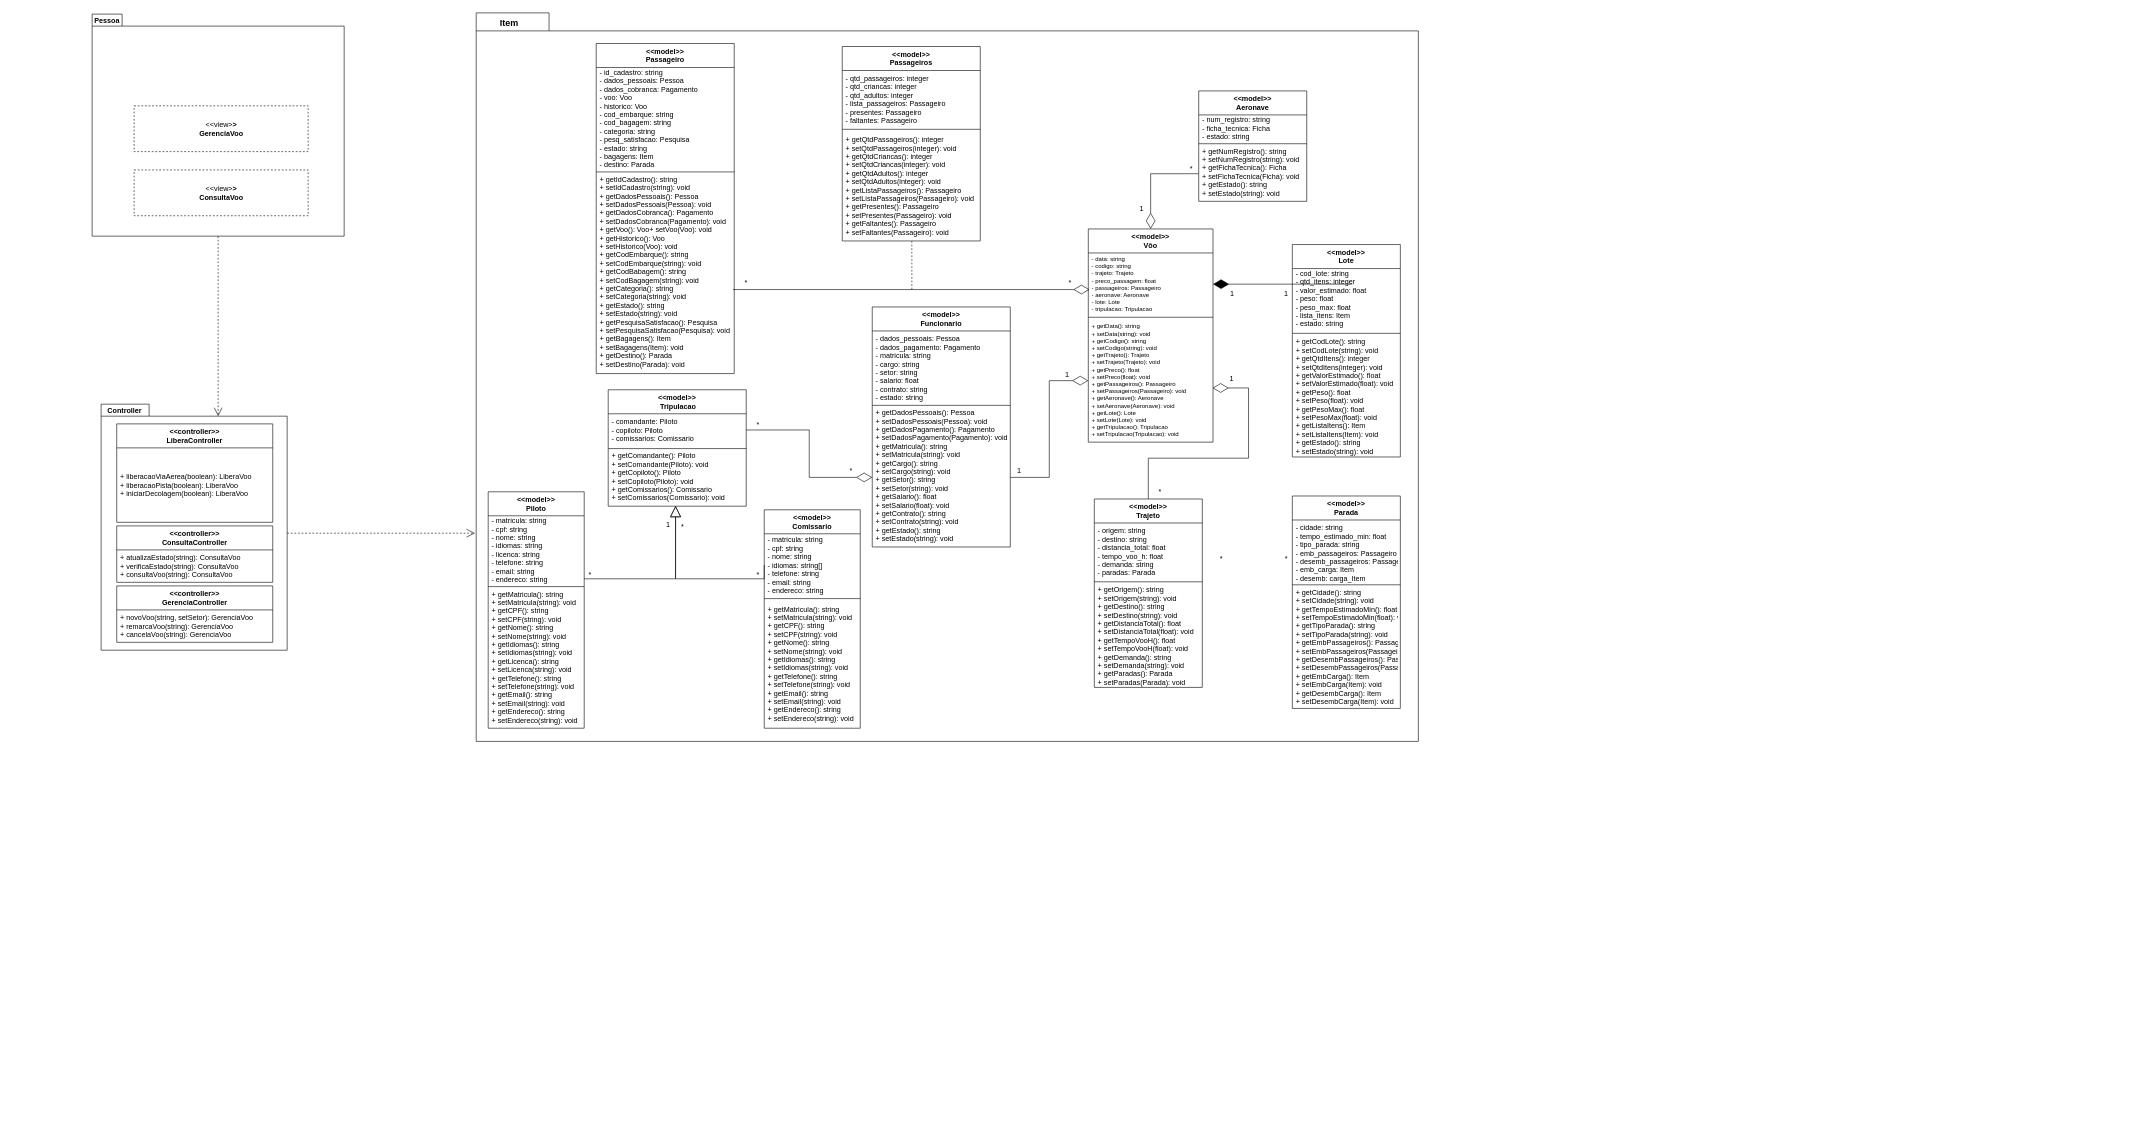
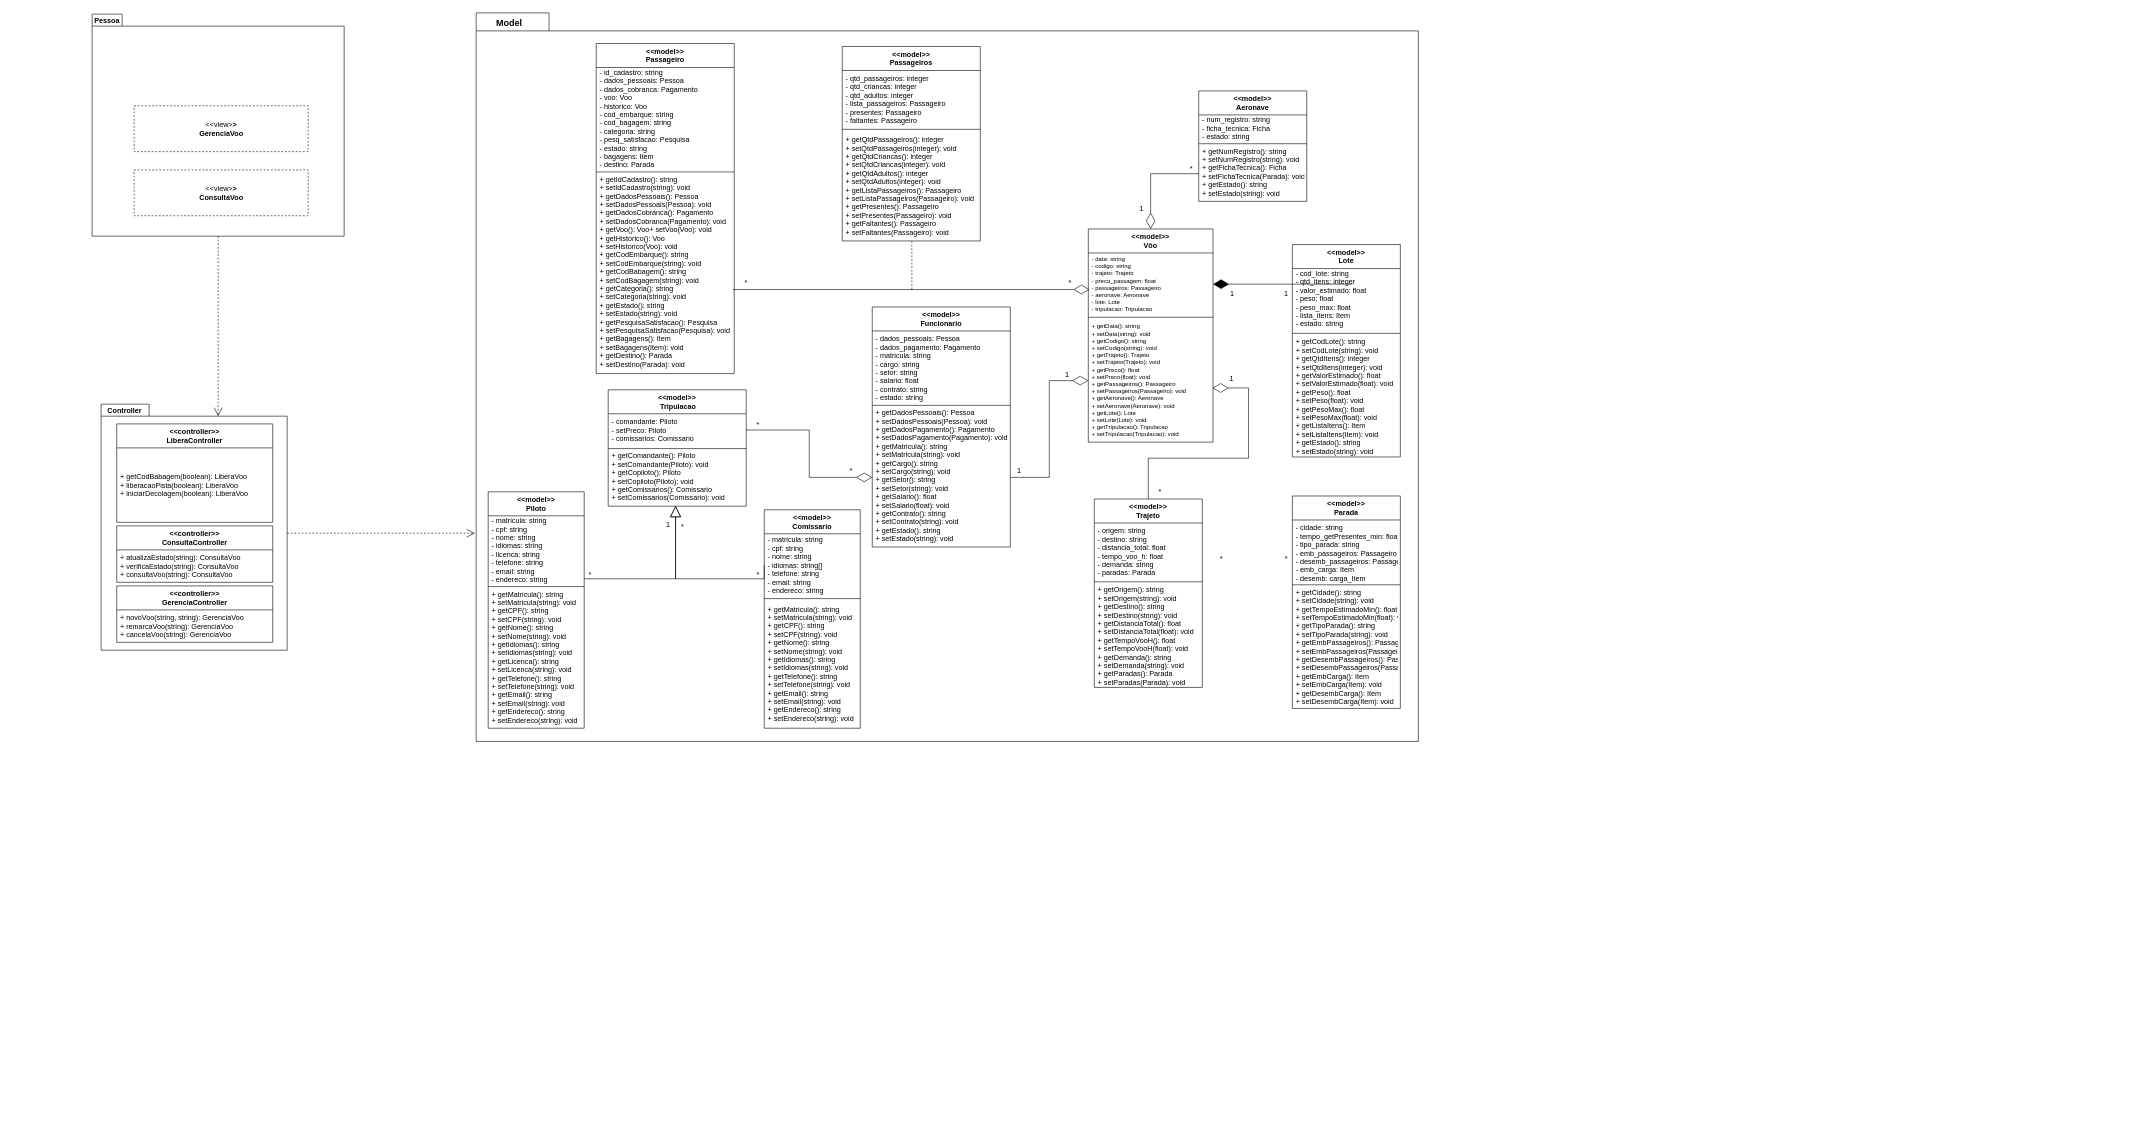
- <mxCell id="6" value="Item" style="text;align=center;fontStyle=1;verticalAlign=middle;spacingLeft=3;spacingRight=3;strokeColor=none;rotatable=0;points=[[0,0.5],[1,0.5]];portConstraint=eastwest;labelBorderColor=none;fontSize=15;startSize=40;" vertex="1" parent="4"><mxGeometry y="2" width="190" height="26" as="geometry" /></mxCell>
+ <mxCell id="6" value="Model" style="text;align=center;fontStyle=1;verticalAlign=middle;spacingLeft=3;spacingRight=3;strokeColor=none;rotatable=0;points=[[0,0.5],[1,0.5]];portConstraint=eastwest;labelBorderColor=none;fontSize=15;startSize=40;" vertex="1" parent="4"><mxGeometry y="2" width="190" height="26" as="geometry" /></mxCell>
- <mxCell id="27" value="+ getNumRegistro(): string&#10;+ setNumRegistro(string): void&#10;+ getFichaTecnica(): Ficha &#10;+ setFichaTecnica(Ficha): void &#10;+ getEstado(): string &#10;+ setEstado(string): void &#10;&#10;" style="text;strokeColor=none;fillColor=none;align=left;verticalAlign=middle;spacingLeft=4;spacingRight=4;overflow=hidden;rotatable=0;points=[[0,0.5],[1,0.5]];portConstraint=eastwest;" vertex="1" parent="24"><mxGeometry y="92" width="180" height="92" as="geometry" /></mxCell>
+ <mxCell id="27" value="+ getNumRegistro(): string&#10;+ setNumRegistro(string): void&#10;+ getFichaTecnica(): Ficha &#10;+ setFichaTecnica(Parada): void &#10;+ getEstado(): string &#10;+ setEstado(string): void &#10;&#10;" style="text;strokeColor=none;fillColor=none;align=left;verticalAlign=middle;spacingLeft=4;spacingRight=4;overflow=hidden;rotatable=0;points=[[0,0.5],[1,0.5]];portConstraint=eastwest;" vertex="1" parent="24"><mxGeometry y="92" width="180" height="92" as="geometry" /></mxCell>
- <mxCell id="37" value="- comandante: Piloto&#10;- copiloto: Piloto&#10;- comissarios: Comissario" style="text;strokeColor=none;fillColor=none;align=left;verticalAlign=top;spacingLeft=4;spacingRight=4;overflow=hidden;rotatable=0;points=[[0,0.5],[1,0.5]];portConstraint=eastwest;" vertex="1" parent="36"><mxGeometry y="40" width="230" height="54" as="geometry" /></mxCell>
+ <mxCell id="37" value="- comandante: Piloto&#10;- setPreco: Piloto&#10;- comissarios: Comissario" style="text;strokeColor=none;fillColor=none;align=left;verticalAlign=top;spacingLeft=4;spacingRight=4;overflow=hidden;rotatable=0;points=[[0,0.5],[1,0.5]];portConstraint=eastwest;" vertex="1" parent="36"><mxGeometry y="40" width="230" height="54" as="geometry" /></mxCell>
- <mxCell id="85" value="+ liberacaoViaAerea(boolean): LiberaVoo &#10;+ liberacaoPista(boolean): LiberaVoo &#10;+ iniciarDecolagem(boolean): LiberaVoo " style="text;strokeColor=none;fillColor=none;align=left;verticalAlign=middle;spacingLeft=4;spacingRight=4;overflow=hidden;rotatable=0;points=[[0,0.5],[1,0.5]];portConstraint=eastwest;" vertex="1" parent="84"><mxGeometry y="40" width="260" height="124" as="geometry" /></mxCell>
+ <mxCell id="85" value="+ getCodBabagem(boolean): LiberaVoo &#10;+ liberacaoPista(boolean): LiberaVoo &#10;+ iniciarDecolagem(boolean): LiberaVoo " style="text;strokeColor=none;fillColor=none;align=left;verticalAlign=middle;spacingLeft=4;spacingRight=4;overflow=hidden;rotatable=0;points=[[0,0.5],[1,0.5]];portConstraint=eastwest;" vertex="1" parent="84"><mxGeometry y="40" width="260" height="124" as="geometry" /></mxCell>
- <mxCell id="41" value="- cidade: string&#10;- tempo_estimado_min: float&#10;- tipo_parada: string&#10;- emb_passageiros: Passageiro&#10;- desemb_passageiros: Passageiro&#10;- emb_carga: Item&#10;- desemb: carga_Item&#10;&#10;" style="text;strokeColor=none;fillColor=none;align=left;verticalAlign=top;spacingLeft=4;spacingRight=4;overflow=hidden;rotatable=0;points=[[0,0.5],[1,0.5]];portConstraint=eastwest;" vertex="1" parent="40"><mxGeometry y="40" width="180" height="104" as="geometry" /></mxCell>
+ <mxCell id="41" value="- cidade: string&#10;- tempo_getPresentes_min: float&#10;- tipo_parada: string&#10;- emb_passageiros: Passageiro&#10;- desemb_passageiros: Passageiro&#10;- emb_carga: Item&#10;- desemb: carga_Item&#10;&#10;" style="text;strokeColor=none;fillColor=none;align=left;verticalAlign=top;spacingLeft=4;spacingRight=4;overflow=hidden;rotatable=0;points=[[0,0.5],[1,0.5]];portConstraint=eastwest;" vertex="1" parent="40"><mxGeometry y="40" width="180" height="104" as="geometry" /></mxCell>
- <mxCell id="83" value="+ novoVoo(string, setSetor): GerenciaVoo&#10;+ remarcaVoo(string): GerenciaVoo&#10;+ cancelaVoo(string): GerenciaVoo " style="text;strokeColor=none;fillColor=none;align=left;verticalAlign=middle;spacingLeft=4;spacingRight=4;overflow=hidden;rotatable=0;points=[[0,0.5],[1,0.5]];portConstraint=eastwest;" vertex="1" parent="82"><mxGeometry y="40" width="260" height="54" as="geometry" /></mxCell>
+ <mxCell id="83" value="+ novoVoo(string, string): GerenciaVoo&#10;+ remarcaVoo(string): GerenciaVoo&#10;+ cancelaVoo(string): GerenciaVoo " style="text;strokeColor=none;fillColor=none;align=left;verticalAlign=middle;spacingLeft=4;spacingRight=4;overflow=hidden;rotatable=0;points=[[0,0.5],[1,0.5]];portConstraint=eastwest;" vertex="1" parent="82"><mxGeometry y="40" width="260" height="54" as="geometry" /></mxCell>
